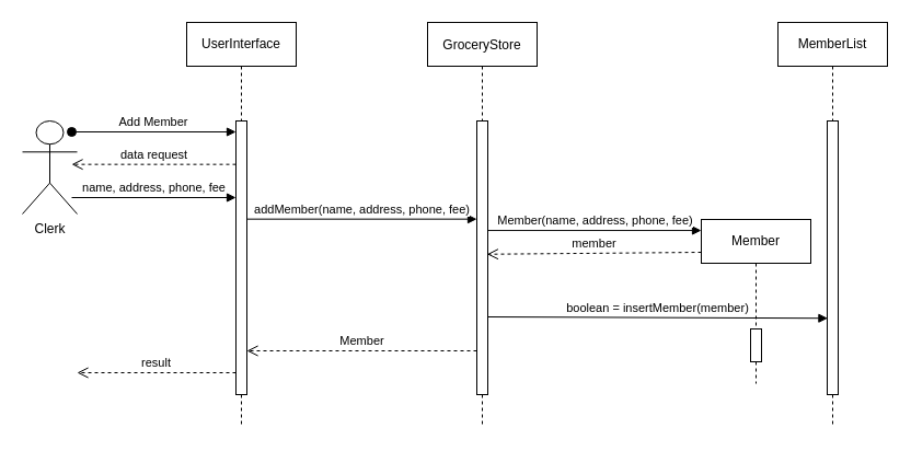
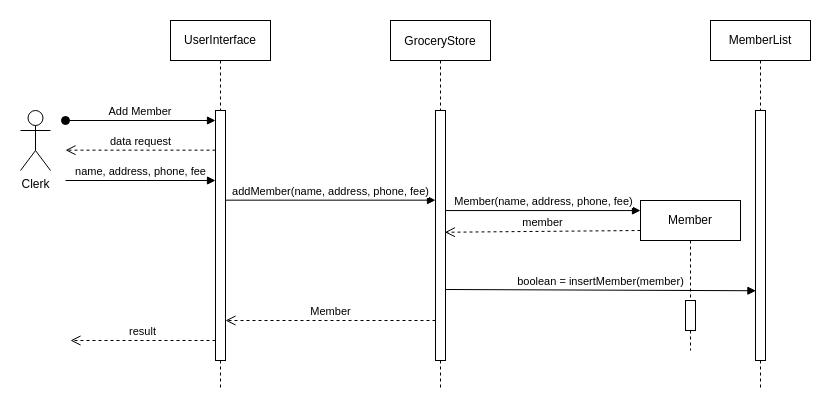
- <mxCell id="5" value="&lt;div&gt;Clerk&lt;/div&gt;&lt;div&gt;&lt;br&gt;&lt;/div&gt;" style="shape=umlActor;verticalLabelPosition=bottom;verticalAlign=top;html=1;outlineConnect=0;" vertex="1" parent="1"><mxGeometry x="20" y="110" width="50" height="85" as="geometry" /></mxCell>
+ <mxCell id="5" value="&lt;div&gt;Clerk&lt;/div&gt;&lt;div&gt;&lt;br&gt;&lt;/div&gt;" style="shape=umlActor;verticalLabelPosition=bottom;verticalAlign=top;html=1;outlineConnect=0;" vertex="1" parent="1"><mxGeometry x="20" y="110" width="30" height="60" as="geometry" /></mxCell>
